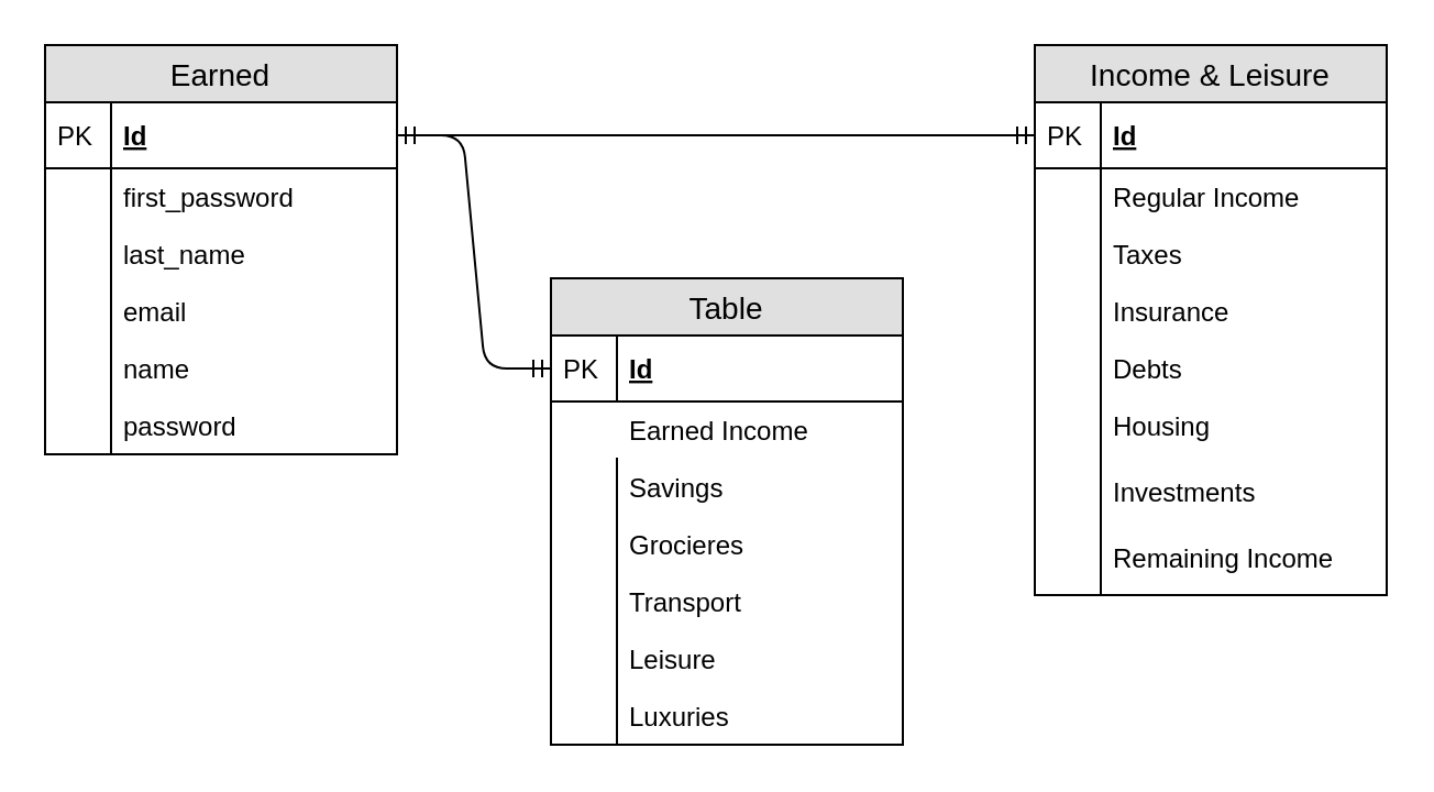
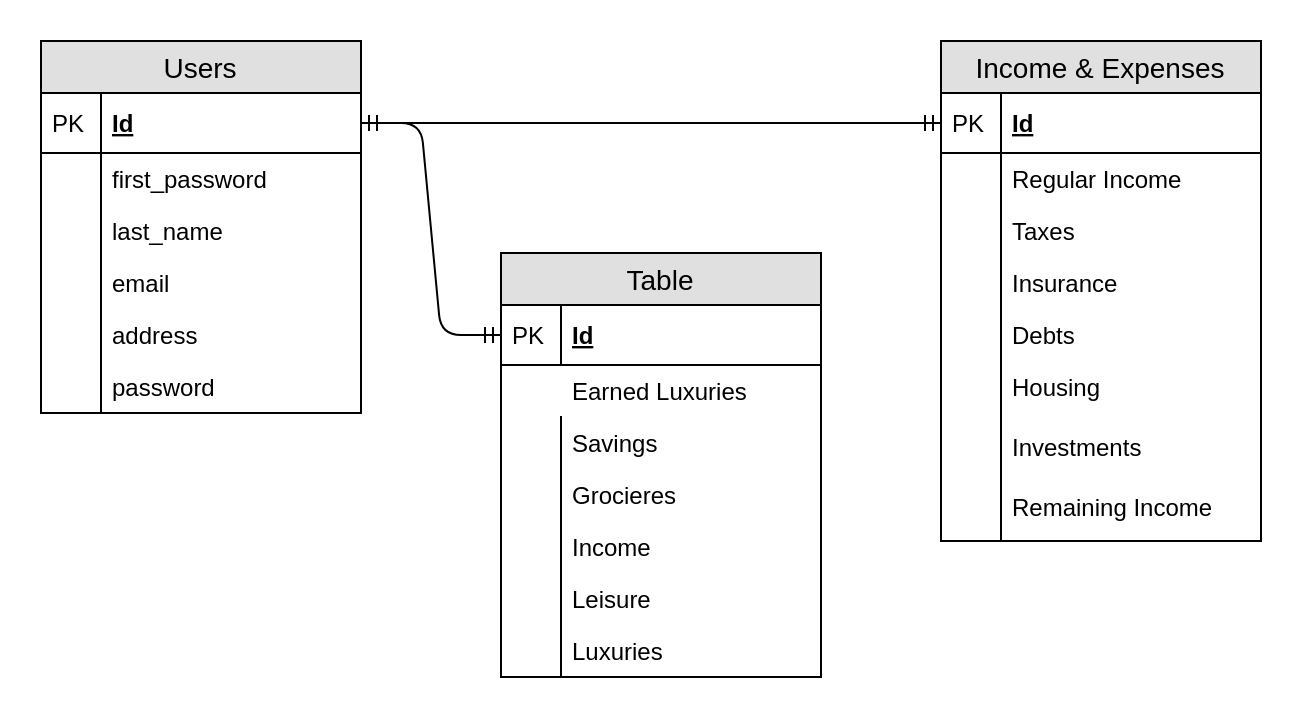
- <mxCell id="2" value="Earned" style="swimlane;fontStyle=0;childLayout=stackLayout;horizontal=1;startSize=26;fillColor=#e0e0e0;horizontalStack=0;resizeParent=1;resizeParentMax=0;resizeLast=0;collapsible=1;marginBottom=0;swimlaneFillColor=#ffffff;align=center;fontSize=14;" vertex="1" parent="1"><mxGeometry x="20" y="20" width="160" height="186" as="geometry" /></mxCell>
+ <mxCell id="2" value="Users" style="swimlane;fontStyle=0;childLayout=stackLayout;horizontal=1;startSize=26;fillColor=#e0e0e0;horizontalStack=0;resizeParent=1;resizeParentMax=0;resizeLast=0;collapsible=1;marginBottom=0;swimlaneFillColor=#ffffff;align=center;fontSize=14;" vertex="1" parent="1"><mxGeometry x="20" y="20" width="160" height="186" as="geometry" /></mxCell>
- <mxCell id="15" value="Income &amp; Leisure" style="swimlane;fontStyle=0;childLayout=stackLayout;horizontal=1;startSize=26;fillColor=#e0e0e0;horizontalStack=0;resizeParent=1;resizeParentMax=0;resizeLast=0;collapsible=1;marginBottom=0;swimlaneFillColor=#ffffff;align=center;fontSize=14;" vertex="1" parent="1"><mxGeometry x="470" y="20" width="160" height="250" as="geometry" /></mxCell>
+ <mxCell id="15" value="Income &amp; Expenses" style="swimlane;fontStyle=0;childLayout=stackLayout;horizontal=1;startSize=26;fillColor=#e0e0e0;horizontalStack=0;resizeParent=1;resizeParentMax=0;resizeLast=0;collapsible=1;marginBottom=0;swimlaneFillColor=#ffffff;align=center;fontSize=14;" vertex="1" parent="1"><mxGeometry x="470" y="20" width="160" height="250" as="geometry" /></mxCell>
- <mxCell id="11" value="name" style="shape=partialRectangle;top=0;left=0;right=0;bottom=0;align=left;verticalAlign=top;fillColor=none;spacingLeft=34;spacingRight=4;overflow=hidden;rotatable=0;points=[[0,0.5],[1,0.5]];portConstraint=eastwest;dropTarget=0;fontSize=12;" vertex="1" parent="2"><mxGeometry y="134" width="160" height="26" as="geometry" /></mxCell>
+ <mxCell id="11" value="address" style="shape=partialRectangle;top=0;left=0;right=0;bottom=0;align=left;verticalAlign=top;fillColor=none;spacingLeft=34;spacingRight=4;overflow=hidden;rotatable=0;points=[[0,0.5],[1,0.5]];portConstraint=eastwest;dropTarget=0;fontSize=12;" vertex="1" parent="2"><mxGeometry y="134" width="160" height="26" as="geometry" /></mxCell>
- <mxCell id="35" value="Earned Income" style="shape=partialRectangle;top=0;left=0;right=0;bottom=0;align=left;verticalAlign=top;fillColor=none;spacingLeft=34;spacingRight=4;overflow=hidden;rotatable=0;points=[[0,0.5],[1,0.5]];portConstraint=eastwest;dropTarget=0;fontSize=12;" vertex="1" parent="32"><mxGeometry y="56" width="160" height="26" as="geometry" /></mxCell>
+ <mxCell id="35" value="Earned Luxuries" style="shape=partialRectangle;top=0;left=0;right=0;bottom=0;align=left;verticalAlign=top;fillColor=none;spacingLeft=34;spacingRight=4;overflow=hidden;rotatable=0;points=[[0,0.5],[1,0.5]];portConstraint=eastwest;dropTarget=0;fontSize=12;" vertex="1" parent="32"><mxGeometry y="56" width="160" height="26" as="geometry" /></mxCell>
- <mxCell id="40" value="Transport" style="shape=partialRectangle;top=0;left=0;right=0;bottom=0;align=left;verticalAlign=top;fillColor=none;spacingLeft=34;spacingRight=4;overflow=hidden;rotatable=0;points=[[0,0.5],[1,0.5]];portConstraint=eastwest;dropTarget=0;fontSize=12;" vertex="1" parent="32"><mxGeometry y="134" width="160" height="26" as="geometry" /></mxCell>
+ <mxCell id="40" value="Income" style="shape=partialRectangle;top=0;left=0;right=0;bottom=0;align=left;verticalAlign=top;fillColor=none;spacingLeft=34;spacingRight=4;overflow=hidden;rotatable=0;points=[[0,0.5],[1,0.5]];portConstraint=eastwest;dropTarget=0;fontSize=12;" vertex="1" parent="32"><mxGeometry y="134" width="160" height="26" as="geometry" /></mxCell>
